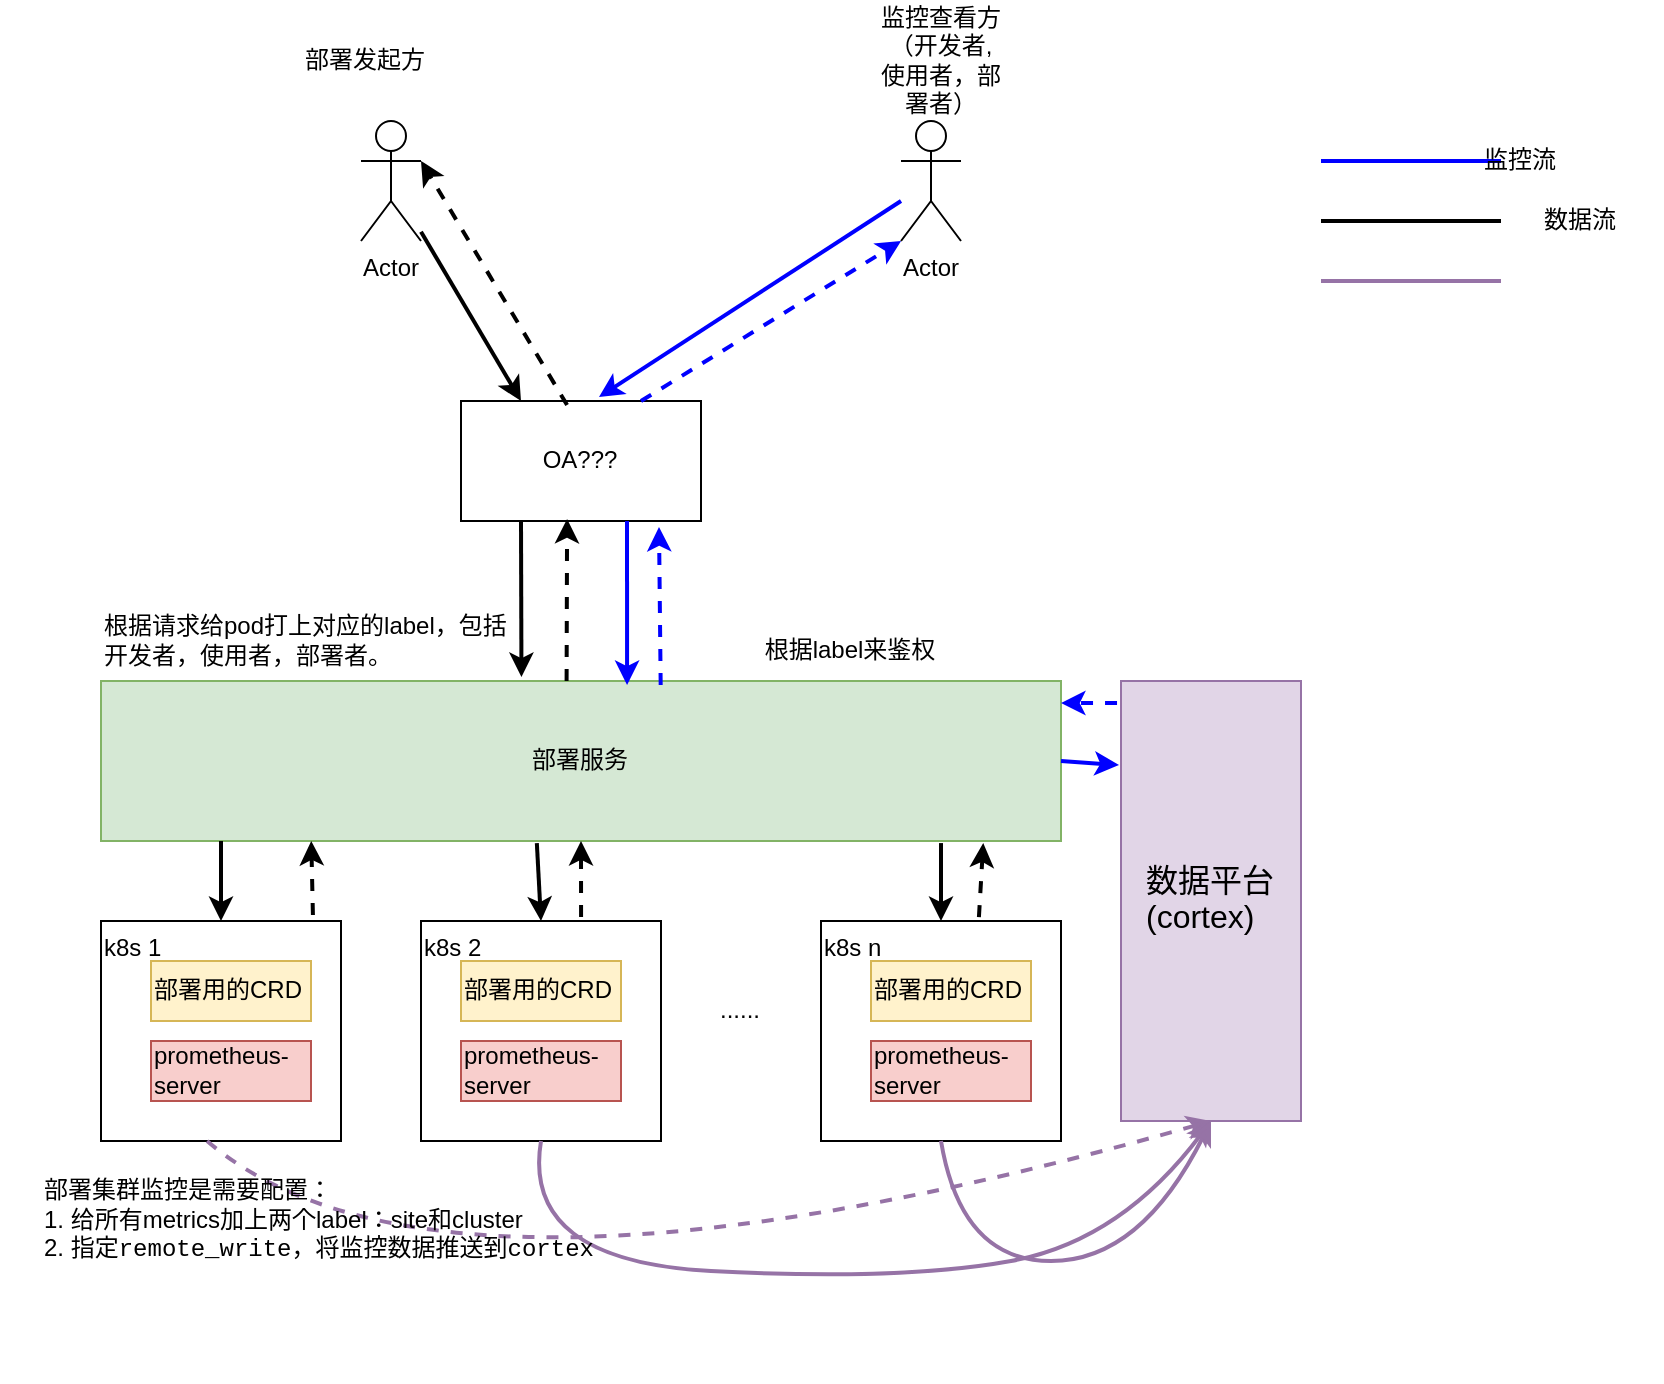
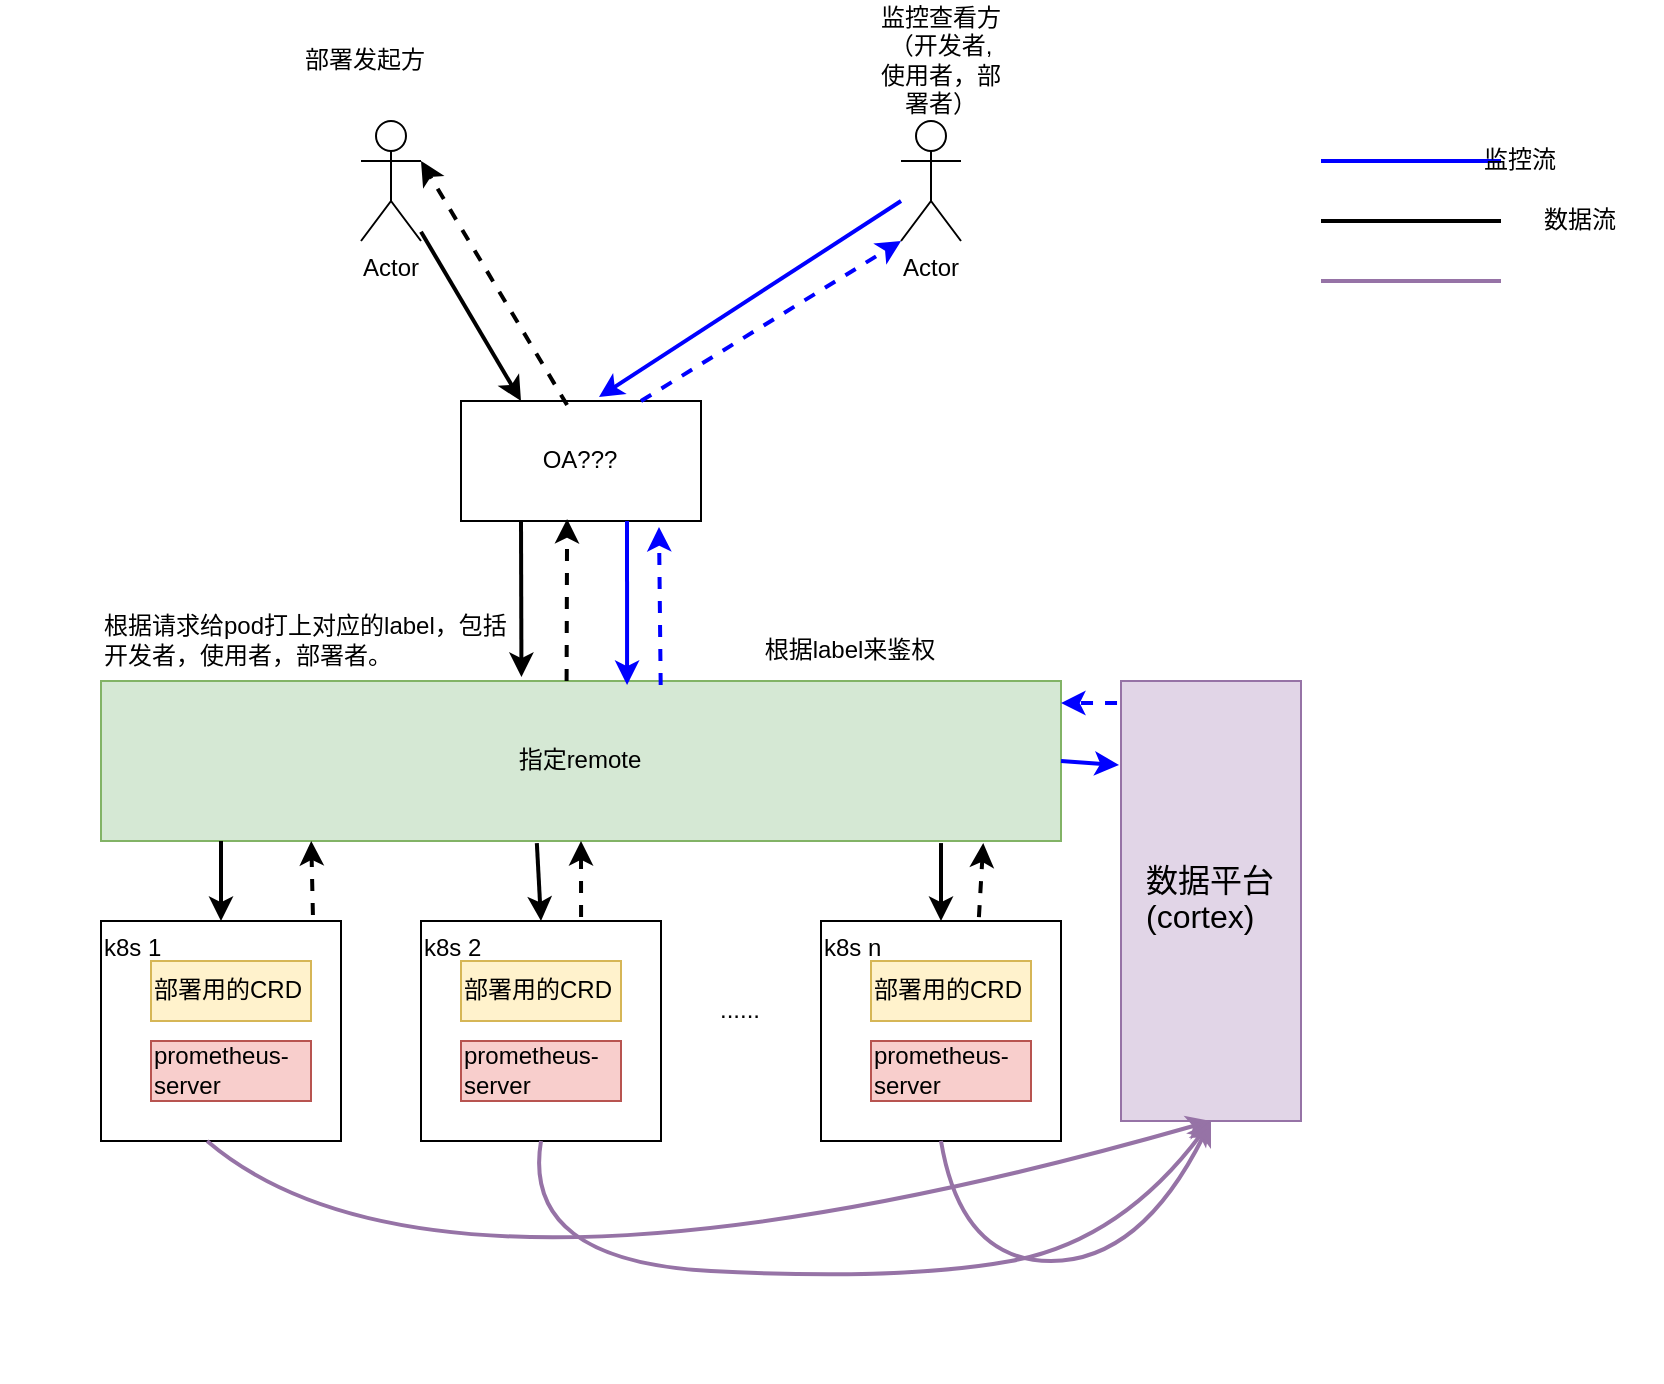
- <mxCell id="9" value="部署服务" style="rounded=0;whiteSpace=wrap;html=1;align=center;fillColor=#d5e8d4;strokeColor=#82b366;" parent="1" vertex="1"><mxGeometry x="50" y="340" width="480" height="80" as="geometry" /></mxCell>
+ <mxCell id="9" value="指定remote" style="rounded=0;whiteSpace=wrap;html=1;align=center;fillColor=#d5e8d4;strokeColor=#82b366;" parent="1" vertex="1"><mxGeometry x="50" y="340" width="480" height="80" as="geometry" /></mxCell>
- <mxCell id="16" value="" style="curved=1;endArrow=classic;html=1;entryX=0.5;entryY=1;entryDx=0;entryDy=0;exitX=0.442;exitY=1;exitDx=0;exitDy=0;exitPerimeter=0;fillColor=#e1d5e7;strokeColor=#9673a6;strokeWidth=2;dashed=1;" parent="1" source="2" target="15" edge="1"><mxGeometry width="50" height="50" relative="1" as="geometry"><mxPoint x="50" y="640" as="sourcePoint" /><mxPoint x="100" y="590" as="targetPoint" /><Array as="points"><mxPoint x="220" y="670" /></Array></mxGeometry></mxCell>
+ <mxCell id="16" value="" style="curved=1;endArrow=classic;html=1;entryX=0.5;entryY=1;entryDx=0;entryDy=0;exitX=0.442;exitY=1;exitDx=0;exitDy=0;exitPerimeter=0;fillColor=#e1d5e7;strokeColor=#9673a6;strokeWidth=2;" parent="1" source="2" target="15" edge="1"><mxGeometry width="50" height="50" relative="1" as="geometry"><mxPoint x="50" y="640" as="sourcePoint" /><mxPoint x="100" y="590" as="targetPoint" /><Array as="points"><mxPoint x="220" y="670" /></Array></mxGeometry></mxCell>
- <mxCell id="38" value="&lt;font style=&quot;font-size: 12px&quot;&gt;部署集群监控是需要配置：&lt;br&gt;1. 给所有metrics加上两个label：site和cluster&lt;br&gt;2. 指定&lt;span style=&quot;background-color: transparent ; font-family: &amp;#34;courier new&amp;#34; ; letter-spacing: 0pt ; white-space: pre&quot;&gt;remote_write，将监控数据推送到cortex&lt;/span&gt;&lt;br&gt;&lt;/font&gt;" style="text;html=1;strokeColor=none;fillColor=none;align=left;verticalAlign=middle;whiteSpace=wrap;rounded=0;" parent="1" vertex="1"><mxGeometry x="20" y="580" width="310" height="60" as="geometry" /></mxCell>
